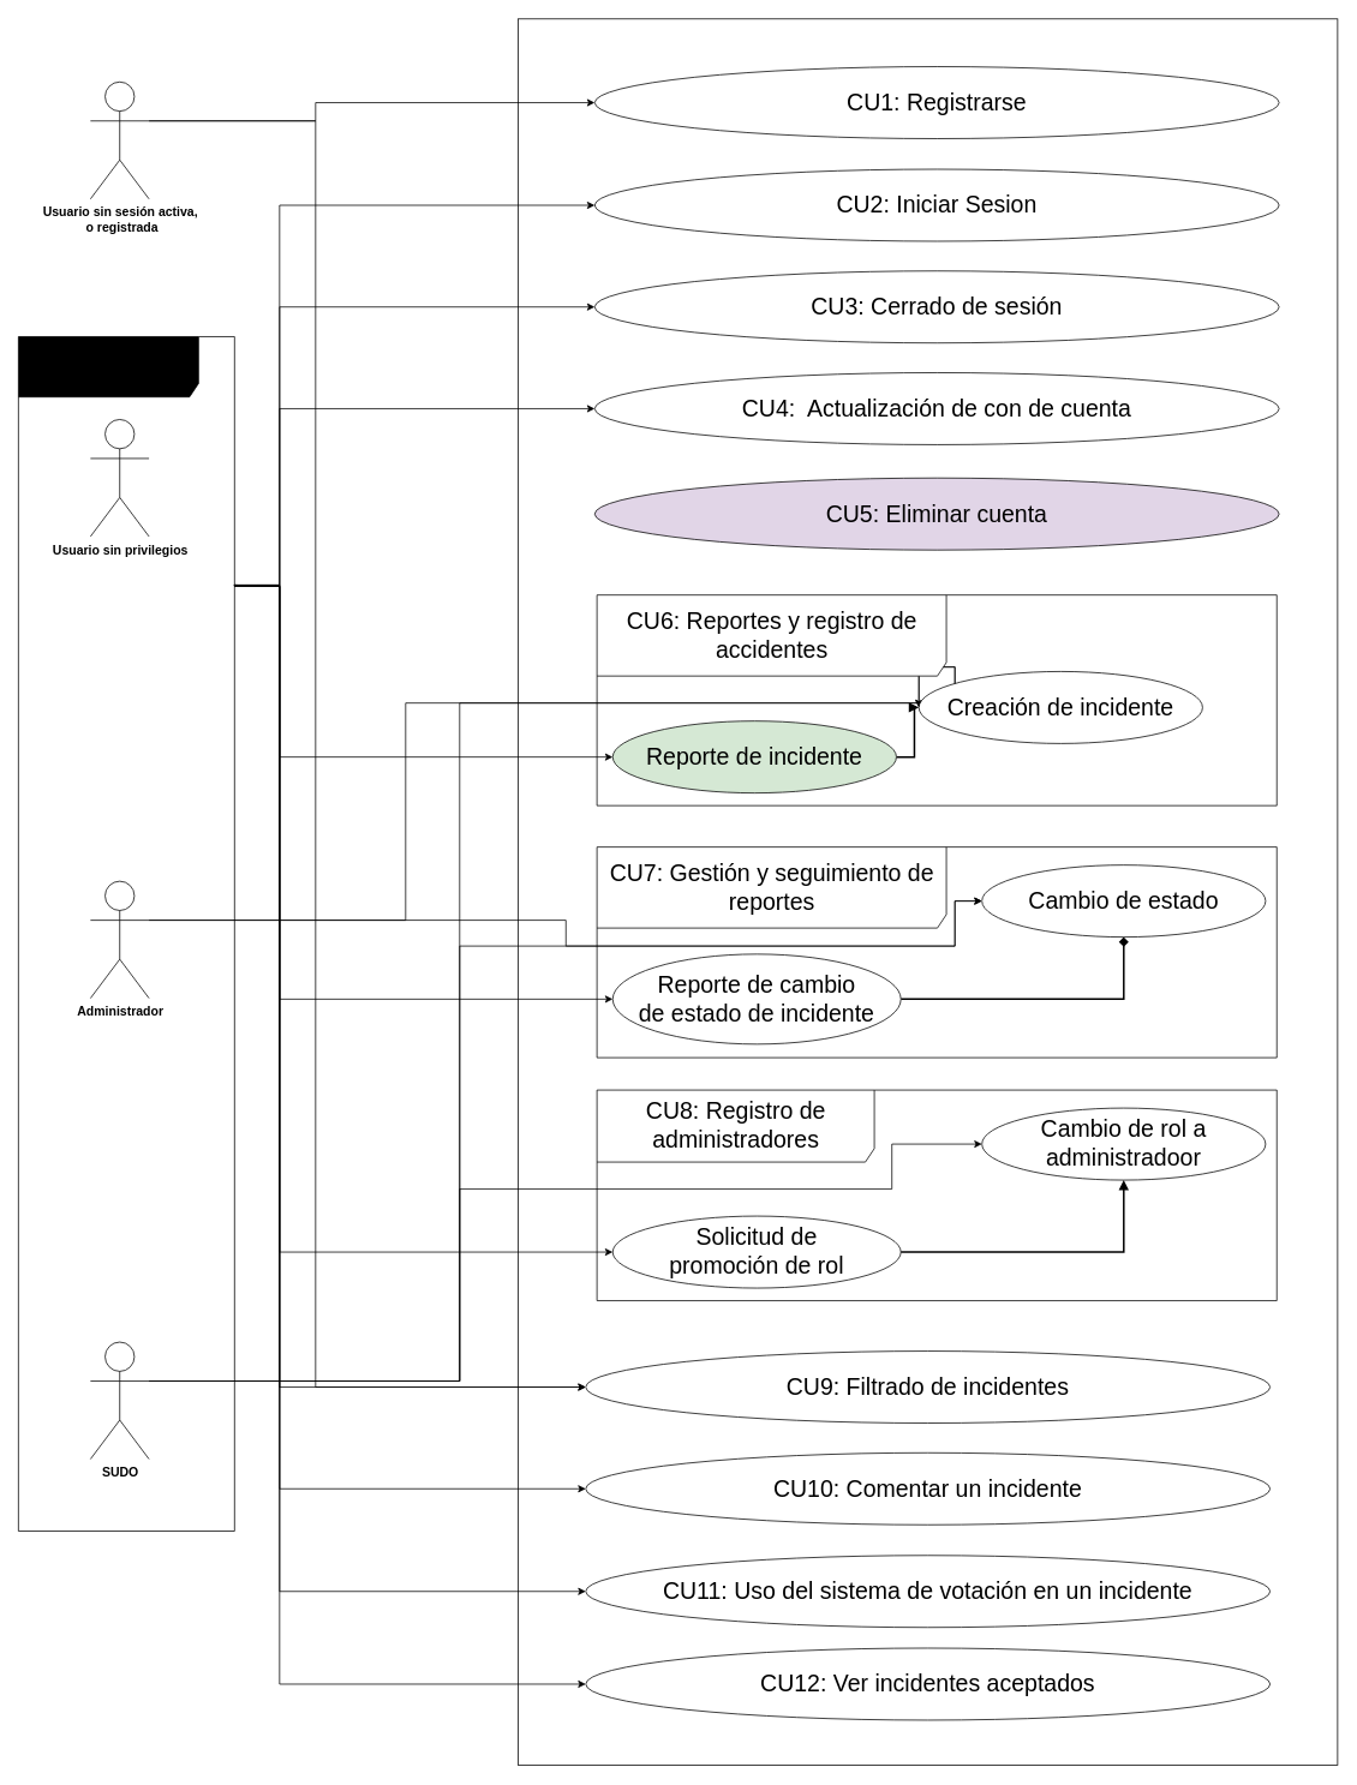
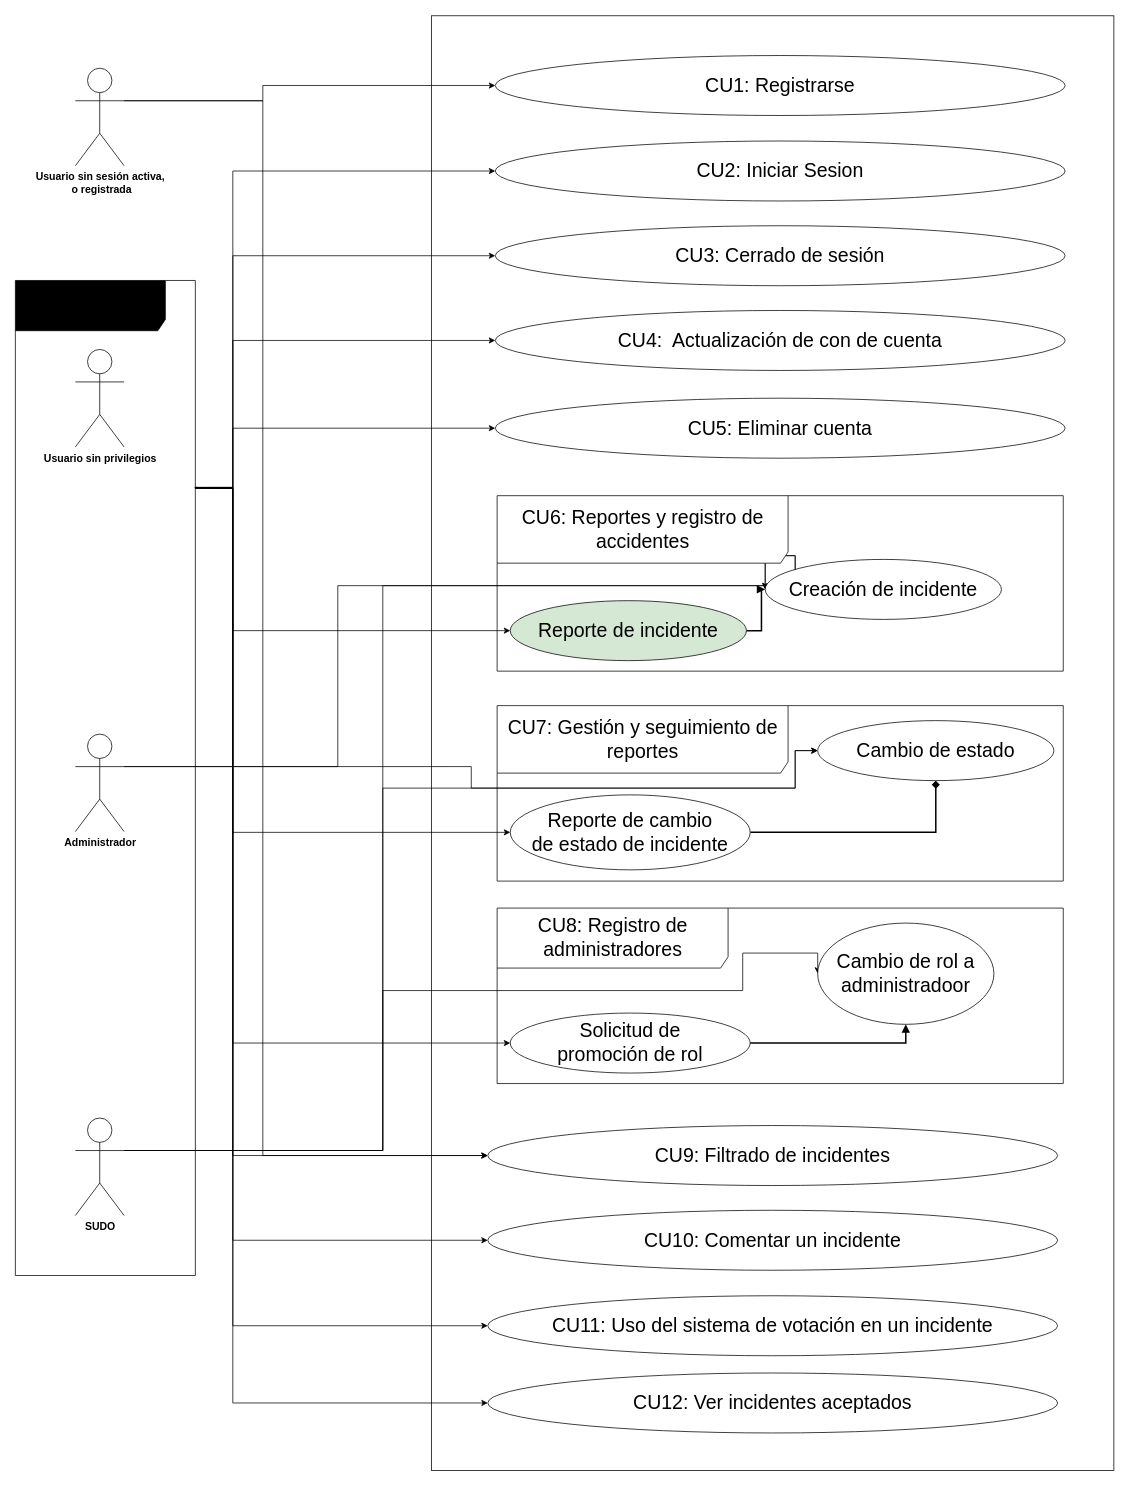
+ <mxCell id="22" style="edgeStyle=orthogonalEdgeStyle;rounded=0;orthogonalLoop=1;jettySize=auto;html=1;exitX=0.998;exitY=0.208;exitDx=0;exitDy=0;exitPerimeter=0;entryX=0;entryY=0.5;entryDx=0;entryDy=0;strokeColor=light-dark(#000000,#FFD966);" edge="1" parent="1" source="46" target="11"><mxGeometry relative="1" as="geometry"><Array as="points"><mxPoint x="310" y="650" /><mxPoint x="310" y="570" /></Array></mxGeometry></mxCell>
- <mxCell id="11" value="&lt;span style=&quot;font-size: 26px;&quot;&gt;CU5:&amp;nbsp;&lt;/span&gt;&lt;span style=&quot;font-size: 26px;&quot;&gt;Eliminar cuenta&lt;/span&gt;" style="ellipse;whiteSpace=wrap;html=1;fillColor=#e1d5e7;" vertex="1" parent="1"><mxGeometry x="660" y="530" width="760" height="80" as="geometry" /></mxCell>
+ <mxCell id="11" value="&lt;span style=&quot;font-size: 26px;&quot;&gt;CU5:&amp;nbsp;&lt;/span&gt;&lt;span style=&quot;font-size: 26px;&quot;&gt;Eliminar cuenta&lt;/span&gt;" style="ellipse;whiteSpace=wrap;html=1;" vertex="1" parent="1"><mxGeometry x="660" y="530" width="760" height="80" as="geometry" /></mxCell>
- <mxCell id="45" value="&lt;span style=&quot;font-size: 26px;&quot;&gt;Cambio de rol a administradoor&lt;/span&gt;" style="ellipse;whiteSpace=wrap;html=1;" vertex="1" parent="42"><mxGeometry x="427.5" y="20" width="315" height="80" as="geometry" /></mxCell>
+ <mxCell id="45" value="&lt;span style=&quot;font-size: 26px;&quot;&gt;Cambio de rol a administradoor&lt;/span&gt;" style="ellipse;whiteSpace=wrap;html=1;" vertex="1" parent="42"><mxGeometry x="427.5" y="20" width="235" height="135" as="geometry" /></mxCell>
